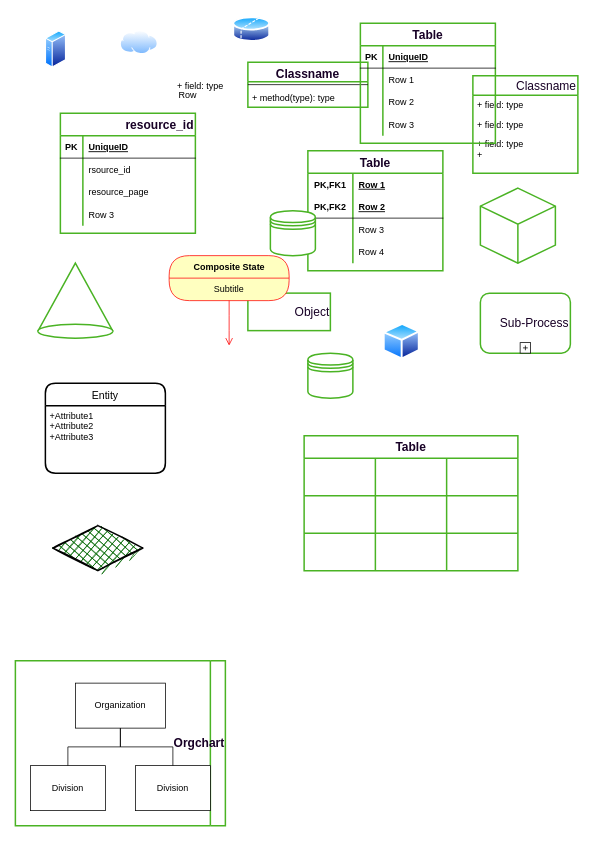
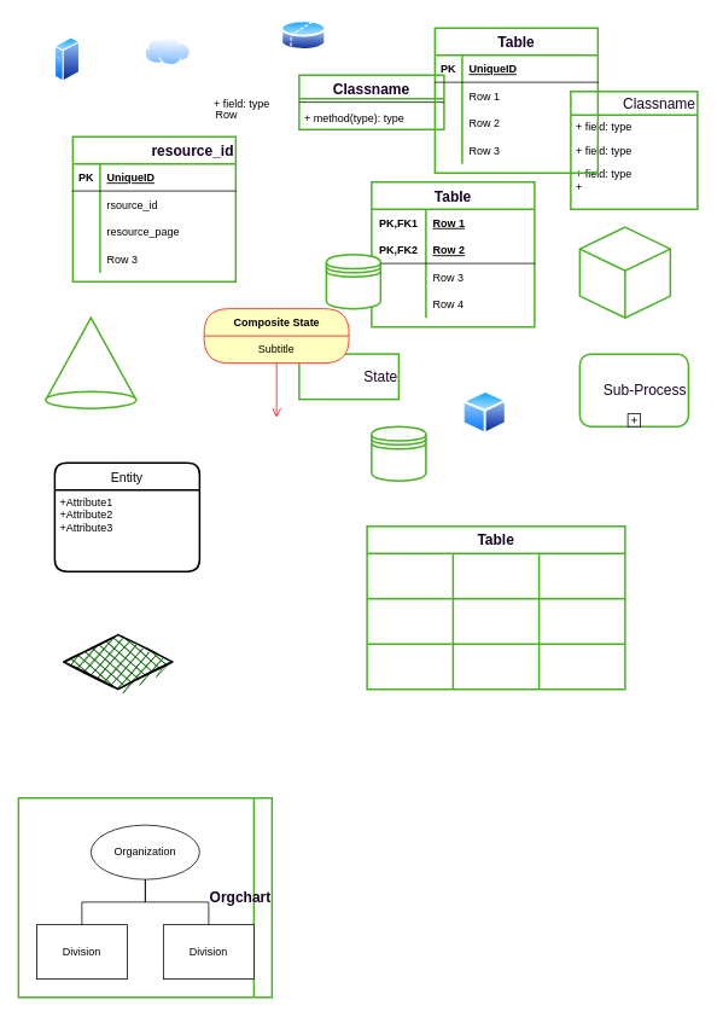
- <mxCell id="34" value="Object" style="html=1;comic=0;strokeColor=#4AB324;strokeWidth=2;fontSize=16;fontColor=#180126;align=right;" parent="1" vertex="1"><mxGeometry x="330" y="390" width="110" height="50" as="geometry" /></mxCell>
+ <mxCell id="34" value="State" style="html=1;comic=0;strokeColor=#4AB324;strokeWidth=2;fontSize=16;fontColor=#180126;align=right;" parent="1" vertex="1"><mxGeometry x="330" y="390" width="110" height="50" as="geometry" /></mxCell>
- <mxCell id="86" value="Organization" style="whiteSpace=wrap;html=1;align=center;treeFolding=1;treeMoving=1;newEdgeStyle={&quot;edgeStyle&quot;:&quot;elbowEdgeStyle&quot;,&quot;startArrow&quot;:&quot;none&quot;,&quot;endArrow&quot;:&quot;none&quot;};" parent="83" vertex="1"><mxGeometry x="80" y="30" width="120" height="60" as="geometry" /></mxCell>
+ <mxCell id="86" value="Organization" style="ellipse;whiteSpace=wrap;html=1;align=center;treeFolding=1;treeMoving=1;newEdgeStyle={&quot;edgeStyle&quot;:&quot;elbowEdgeStyle&quot;,&quot;startArrow&quot;:&quot;none&quot;,&quot;endArrow&quot;:&quot;none&quot;};" parent="83" vertex="1"><mxGeometry x="80" y="30" width="120" height="60" as="geometry" /></mxCell>
